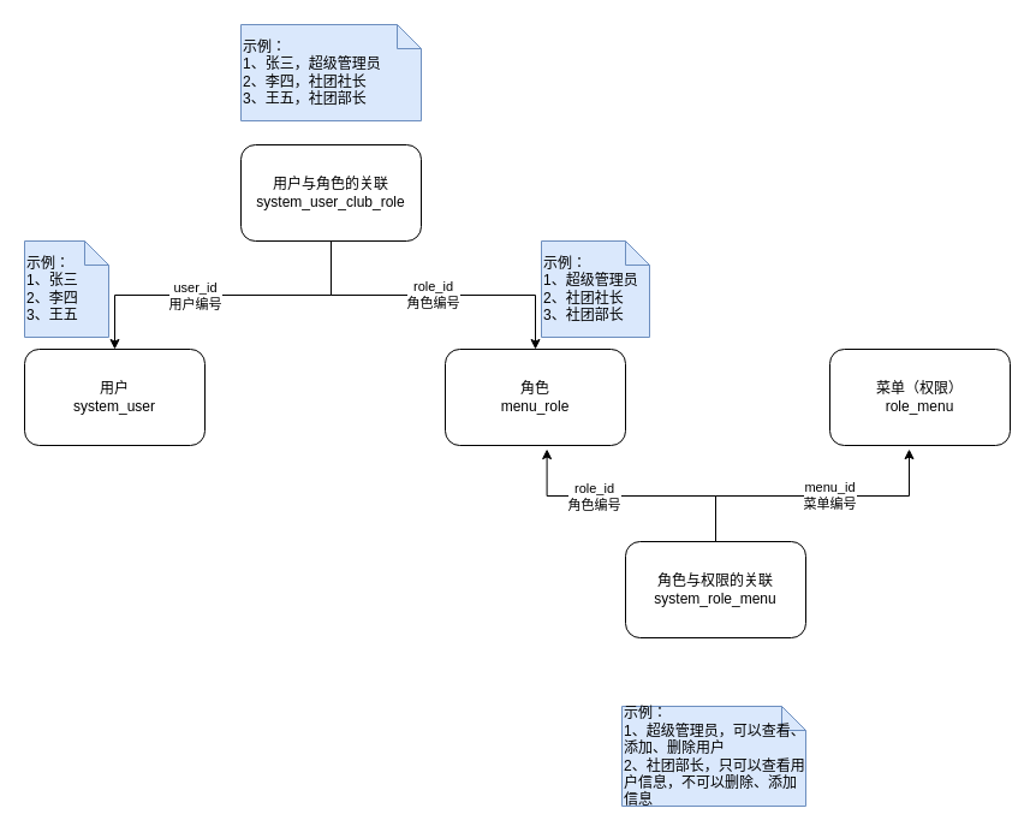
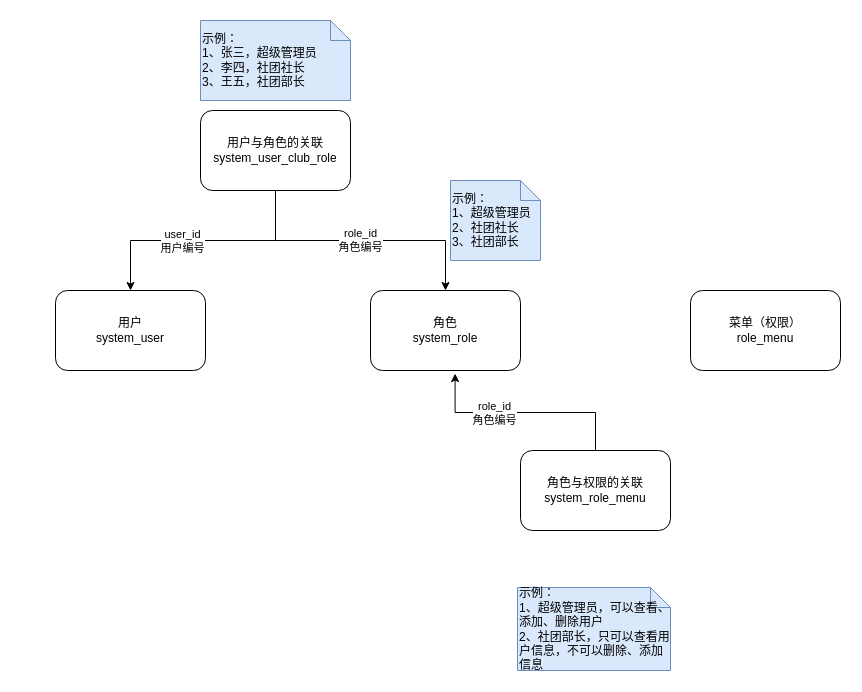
- <mxCell id="5" value="用户与角色的关联&lt;br&gt;system_user_club_role" style="rounded=1;whiteSpace=wrap;html=1;" parent="1" vertex="1"><mxGeometry x="200" y="120" width="150" height="80" as="geometry" /></mxCell>
+ <mxCell id="5" value="用户与角色的关联&lt;br&gt;system_user_club_role" style="rounded=1;whiteSpace=wrap;html=1;" parent="1" vertex="1"><mxGeometry x="200" y="110" width="150" height="80" as="geometry" /></mxCell>
- <mxCell id="15" value="示例：&lt;br&gt;1、张三&lt;br&gt;2、李四&lt;br&gt;3、王五" style="shape=note;size=20;whiteSpace=wrap;html=1;align=left;fillColor=#dae8fc;strokeColor=#6c8ebf;" parent="1" vertex="1"><mxGeometry x="20" y="200" width="70" height="80" as="geometry" /></mxCell>
- <mxCell id="16" value="示例：&lt;br&gt;1、超级管理员&lt;br&gt;2、社团社长&lt;br&gt;3、社团部长" style="shape=note;size=20;whiteSpace=wrap;html=1;align=left;fillColor=#dae8fc;strokeColor=#6c8ebf;" parent="1" vertex="1"><mxGeometry x="450" y="200" width="90" height="80" as="geometry" /></mxCell>
+ <mxCell id="16" value="示例：&lt;br&gt;1、超级管理员&lt;br&gt;2、社团社长&lt;br&gt;3、社团部长" style="shape=note;size=20;whiteSpace=wrap;html=1;align=left;fillColor=#dae8fc;strokeColor=#6c8ebf;" parent="1" vertex="1"><mxGeometry x="450" y="180" width="90" height="80" as="geometry" /></mxCell>
- <mxCell id="6" value="用户&lt;br&gt;system_user" style="rounded=1;whiteSpace=wrap;html=1;" parent="1" vertex="1"><mxGeometry x="20" y="290" width="150" height="80" as="geometry" /></mxCell>
+ <mxCell id="6" value="用户&lt;br&gt;system_user" style="rounded=1;whiteSpace=wrap;html=1;" parent="1" vertex="1"><mxGeometry x="55" y="290" width="150" height="80" as="geometry" /></mxCell>
- <mxCell id="7" value="角色&lt;br&gt;menu_role" style="rounded=1;whiteSpace=wrap;html=1;" parent="1" vertex="1"><mxGeometry x="370" y="290" width="150" height="80" as="geometry" /></mxCell>
+ <mxCell id="7" value="角色&lt;br&gt;system_role" style="rounded=1;whiteSpace=wrap;html=1;" parent="1" vertex="1"><mxGeometry x="370" y="290" width="150" height="80" as="geometry" /></mxCell>
- <mxCell id="10" style="edgeStyle=elbowEdgeStyle;rounded=0;orthogonalLoop=1;jettySize=auto;elbow=vertical;html=1;entryX=0.44;entryY=1.038;entryDx=0;entryDy=0;entryPerimeter=0;" parent="1" source="12" target="13" edge="1"><mxGeometry relative="1" as="geometry" /></mxCell>
- <mxCell id="11" value="menu_id&lt;br&gt;菜单编号" style="edgeLabel;html=1;align=center;verticalAlign=middle;resizable=0;points=[];" parent="10" vertex="1" connectable="0"><mxGeometry x="0.111" y="1" relative="1" as="geometry"><mxPoint as="offset" /></mxGeometry></mxCell>
